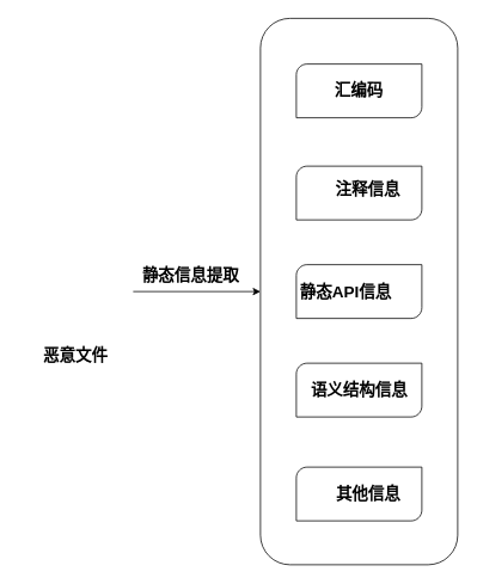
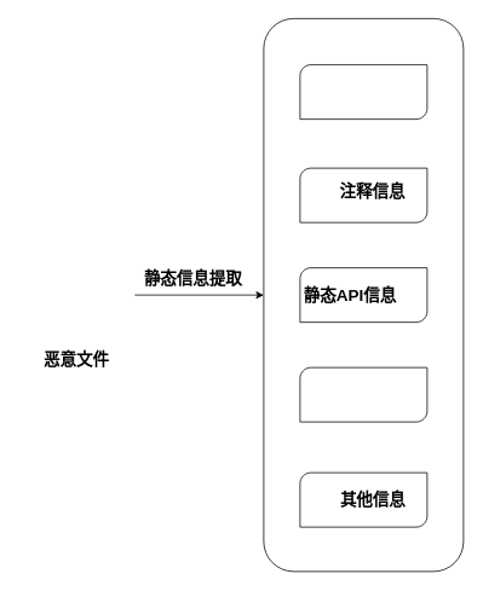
- <mxCell id="6" value="&lt;font style=&quot;font-size: 18px;&quot;&gt;&lt;b&gt;汇编码&lt;/b&gt;&lt;/font&gt;" style="text;strokeColor=none;align=center;fillColor=none;html=1;verticalAlign=middle;whiteSpace=wrap;rounded=0;" vertex="1" parent="1"><mxGeometry x="370" y="86" width="60" height="30" as="geometry" /></mxCell>
- <mxCell id="14" value="&lt;font style=&quot;font-size: 18px;&quot;&gt;&lt;b&gt;语义结构信息&lt;/b&gt;&lt;/font&gt;" style="text;strokeColor=none;align=center;fillColor=none;html=1;verticalAlign=middle;whiteSpace=wrap;rounded=0;" vertex="1" parent="1"><mxGeometry x="343.75" y="420" width="112.5" height="30" as="geometry" /></mxCell>
